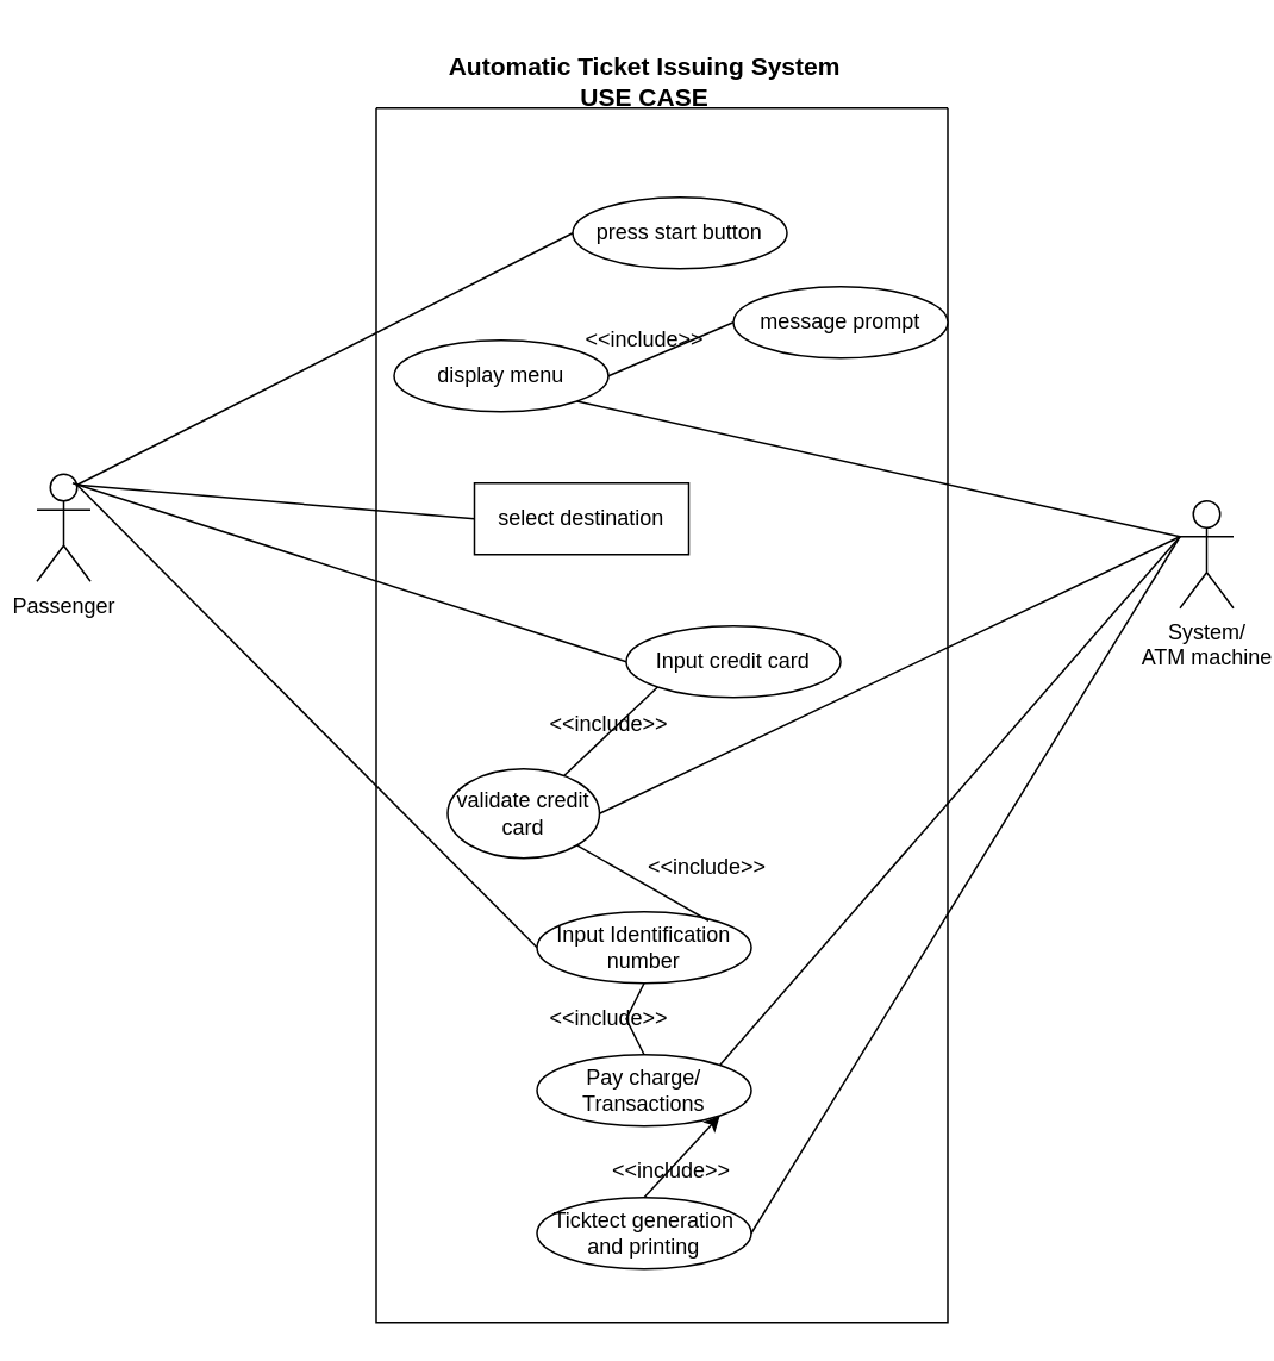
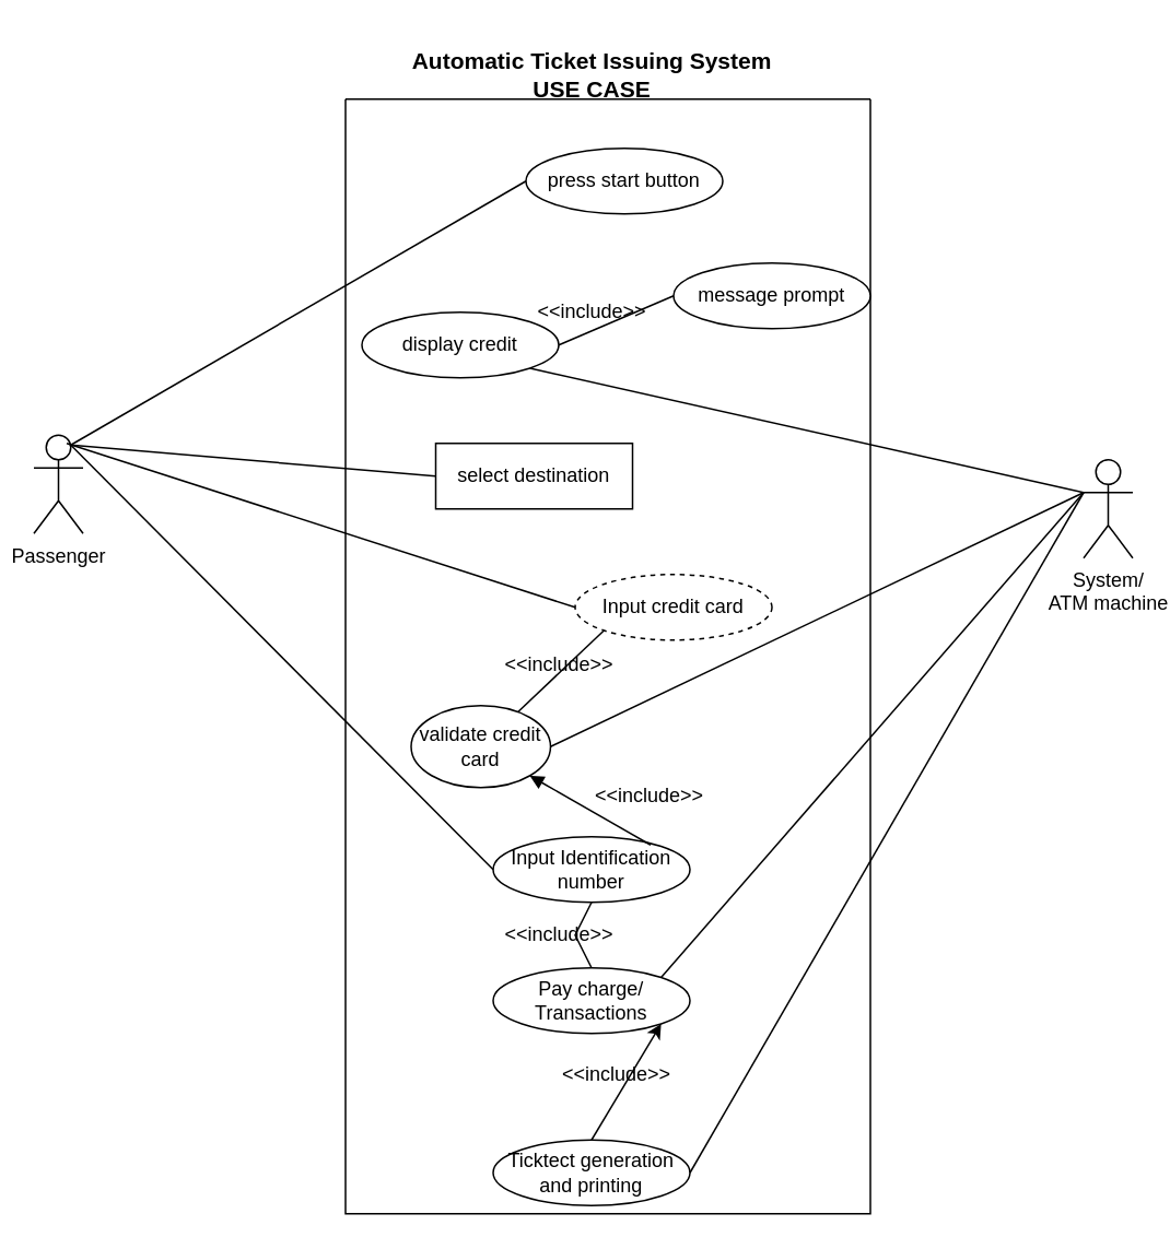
- <mxCell id="3" value="press start button" style="ellipse;whiteSpace=wrap;html=1;" vertex="1" parent="2"><mxGeometry x="110" y="50" width="120" height="40" as="geometry" /></mxCell>
+ <mxCell id="3" value="press start button" style="ellipse;whiteSpace=wrap;html=1;" vertex="1" parent="2"><mxGeometry x="110" y="30" width="120" height="40" as="geometry" /></mxCell>
- <mxCell id="5" value="display menu" style="ellipse;whiteSpace=wrap;html=1;" vertex="1" parent="2"><mxGeometry x="10" y="130" width="120" height="40" as="geometry" /></mxCell>
+ <mxCell id="5" value="display credit" style="ellipse;whiteSpace=wrap;html=1;" vertex="1" parent="2"><mxGeometry x="10" y="130" width="120" height="40" as="geometry" /></mxCell>
- <mxCell id="6" value="Input credit card" style="ellipse;whiteSpace=wrap;html=1;" vertex="1" parent="2"><mxGeometry x="140" y="290" width="120" height="40" as="geometry" /></mxCell>
+ <mxCell id="6" value="Input credit card" style="ellipse;whiteSpace=wrap;html=1;dashed=1;" vertex="1" parent="2"><mxGeometry x="140" y="290" width="120" height="40" as="geometry" /></mxCell>
- <mxCell id="14" value="" style="endArrow=none;html=1;rounded=0;entryX=1;entryY=1;entryDx=0;entryDy=0;exitX=0.8;exitY=0.125;exitDx=0;exitDy=0;exitPerimeter=0;" edge="1" parent="2" source="7" target="9"><mxGeometry width="50" height="50" relative="1" as="geometry"><mxPoint x="240" y="440" as="sourcePoint" /><mxPoint x="290" y="390" as="targetPoint" /></mxGeometry></mxCell>
+ <mxCell id="14" value="" style="endArrow=block;html=1;rounded=0;entryX=1;entryY=1;entryDx=0;entryDy=0;exitX=0.8;exitY=0.125;exitDx=0;exitDy=0;exitPerimeter=0;" edge="1" parent="2" source="7" target="9"><mxGeometry width="50" height="50" relative="1" as="geometry"><mxPoint x="240" y="440" as="sourcePoint" /><mxPoint x="290" y="390" as="targetPoint" /></mxGeometry></mxCell>
- <mxCell id="16" value="Ticktect generation and printing" style="ellipse;whiteSpace=wrap;html=1;" vertex="1" parent="2"><mxGeometry x="90" y="610" width="120" height="40" as="geometry" /></mxCell>
+ <mxCell id="16" value="Ticktect generation and printing" style="ellipse;whiteSpace=wrap;html=1;" vertex="1" parent="2"><mxGeometry x="90" y="635" width="120" height="40" as="geometry" /></mxCell>
